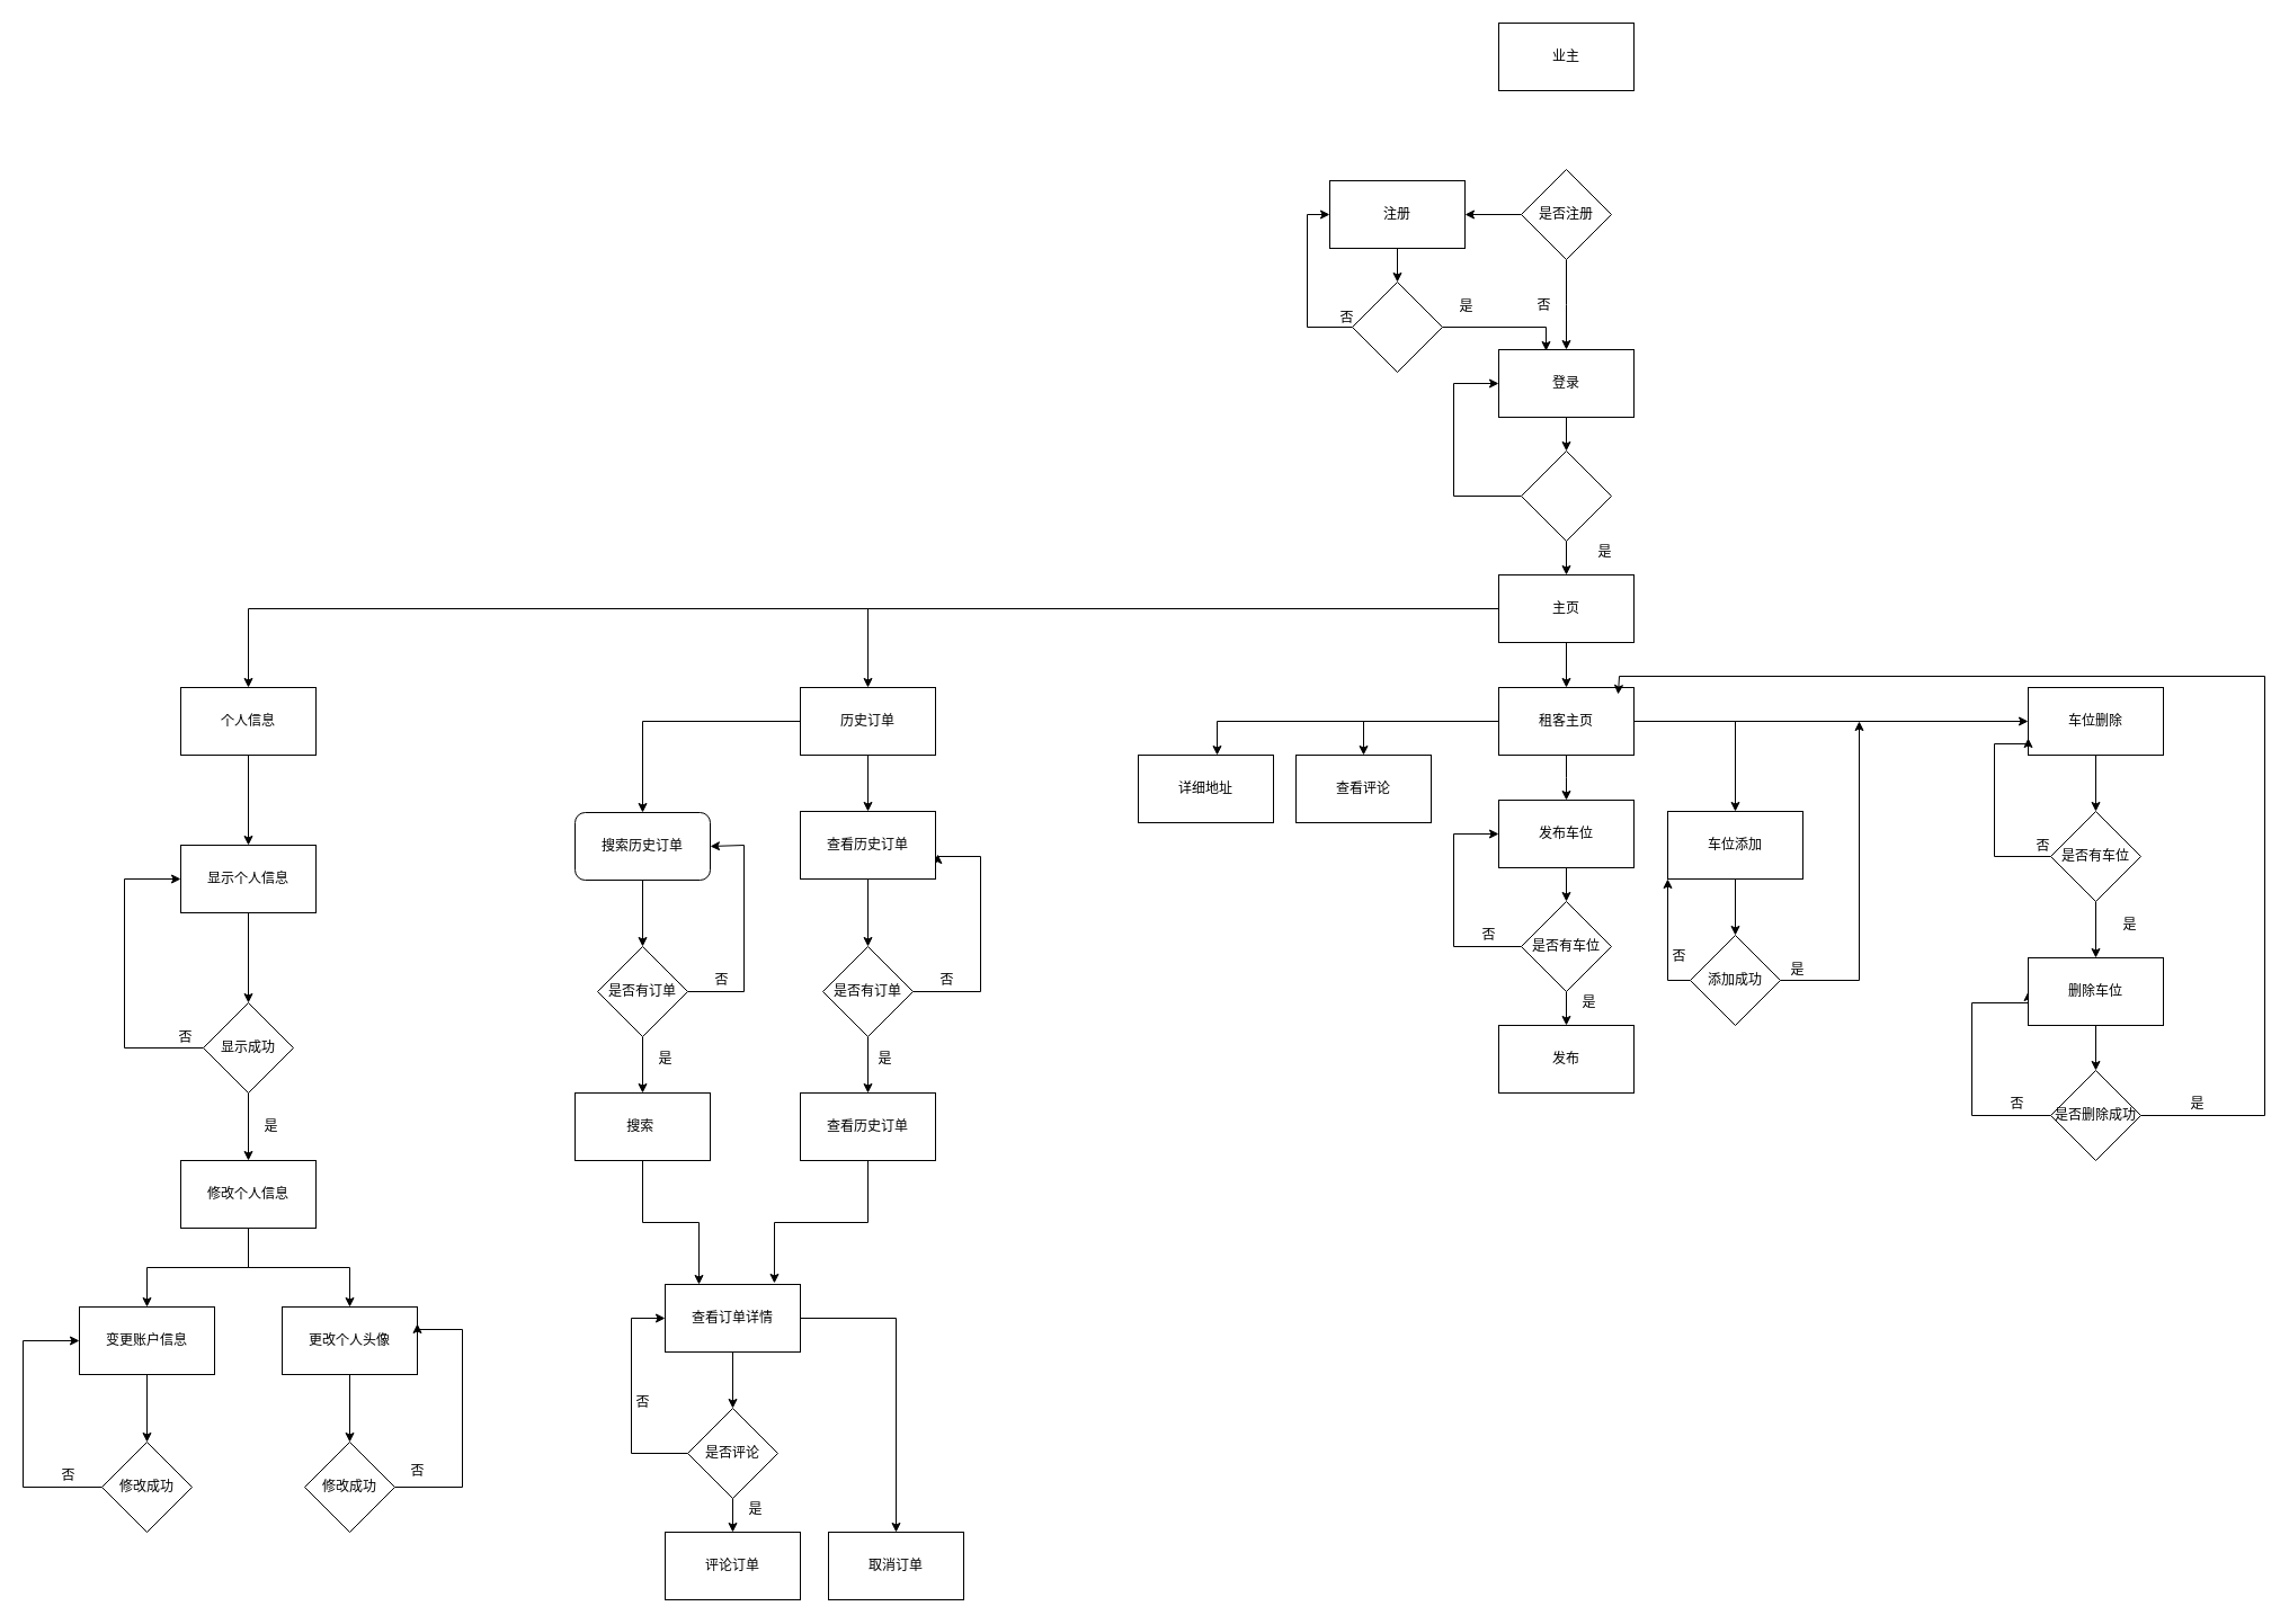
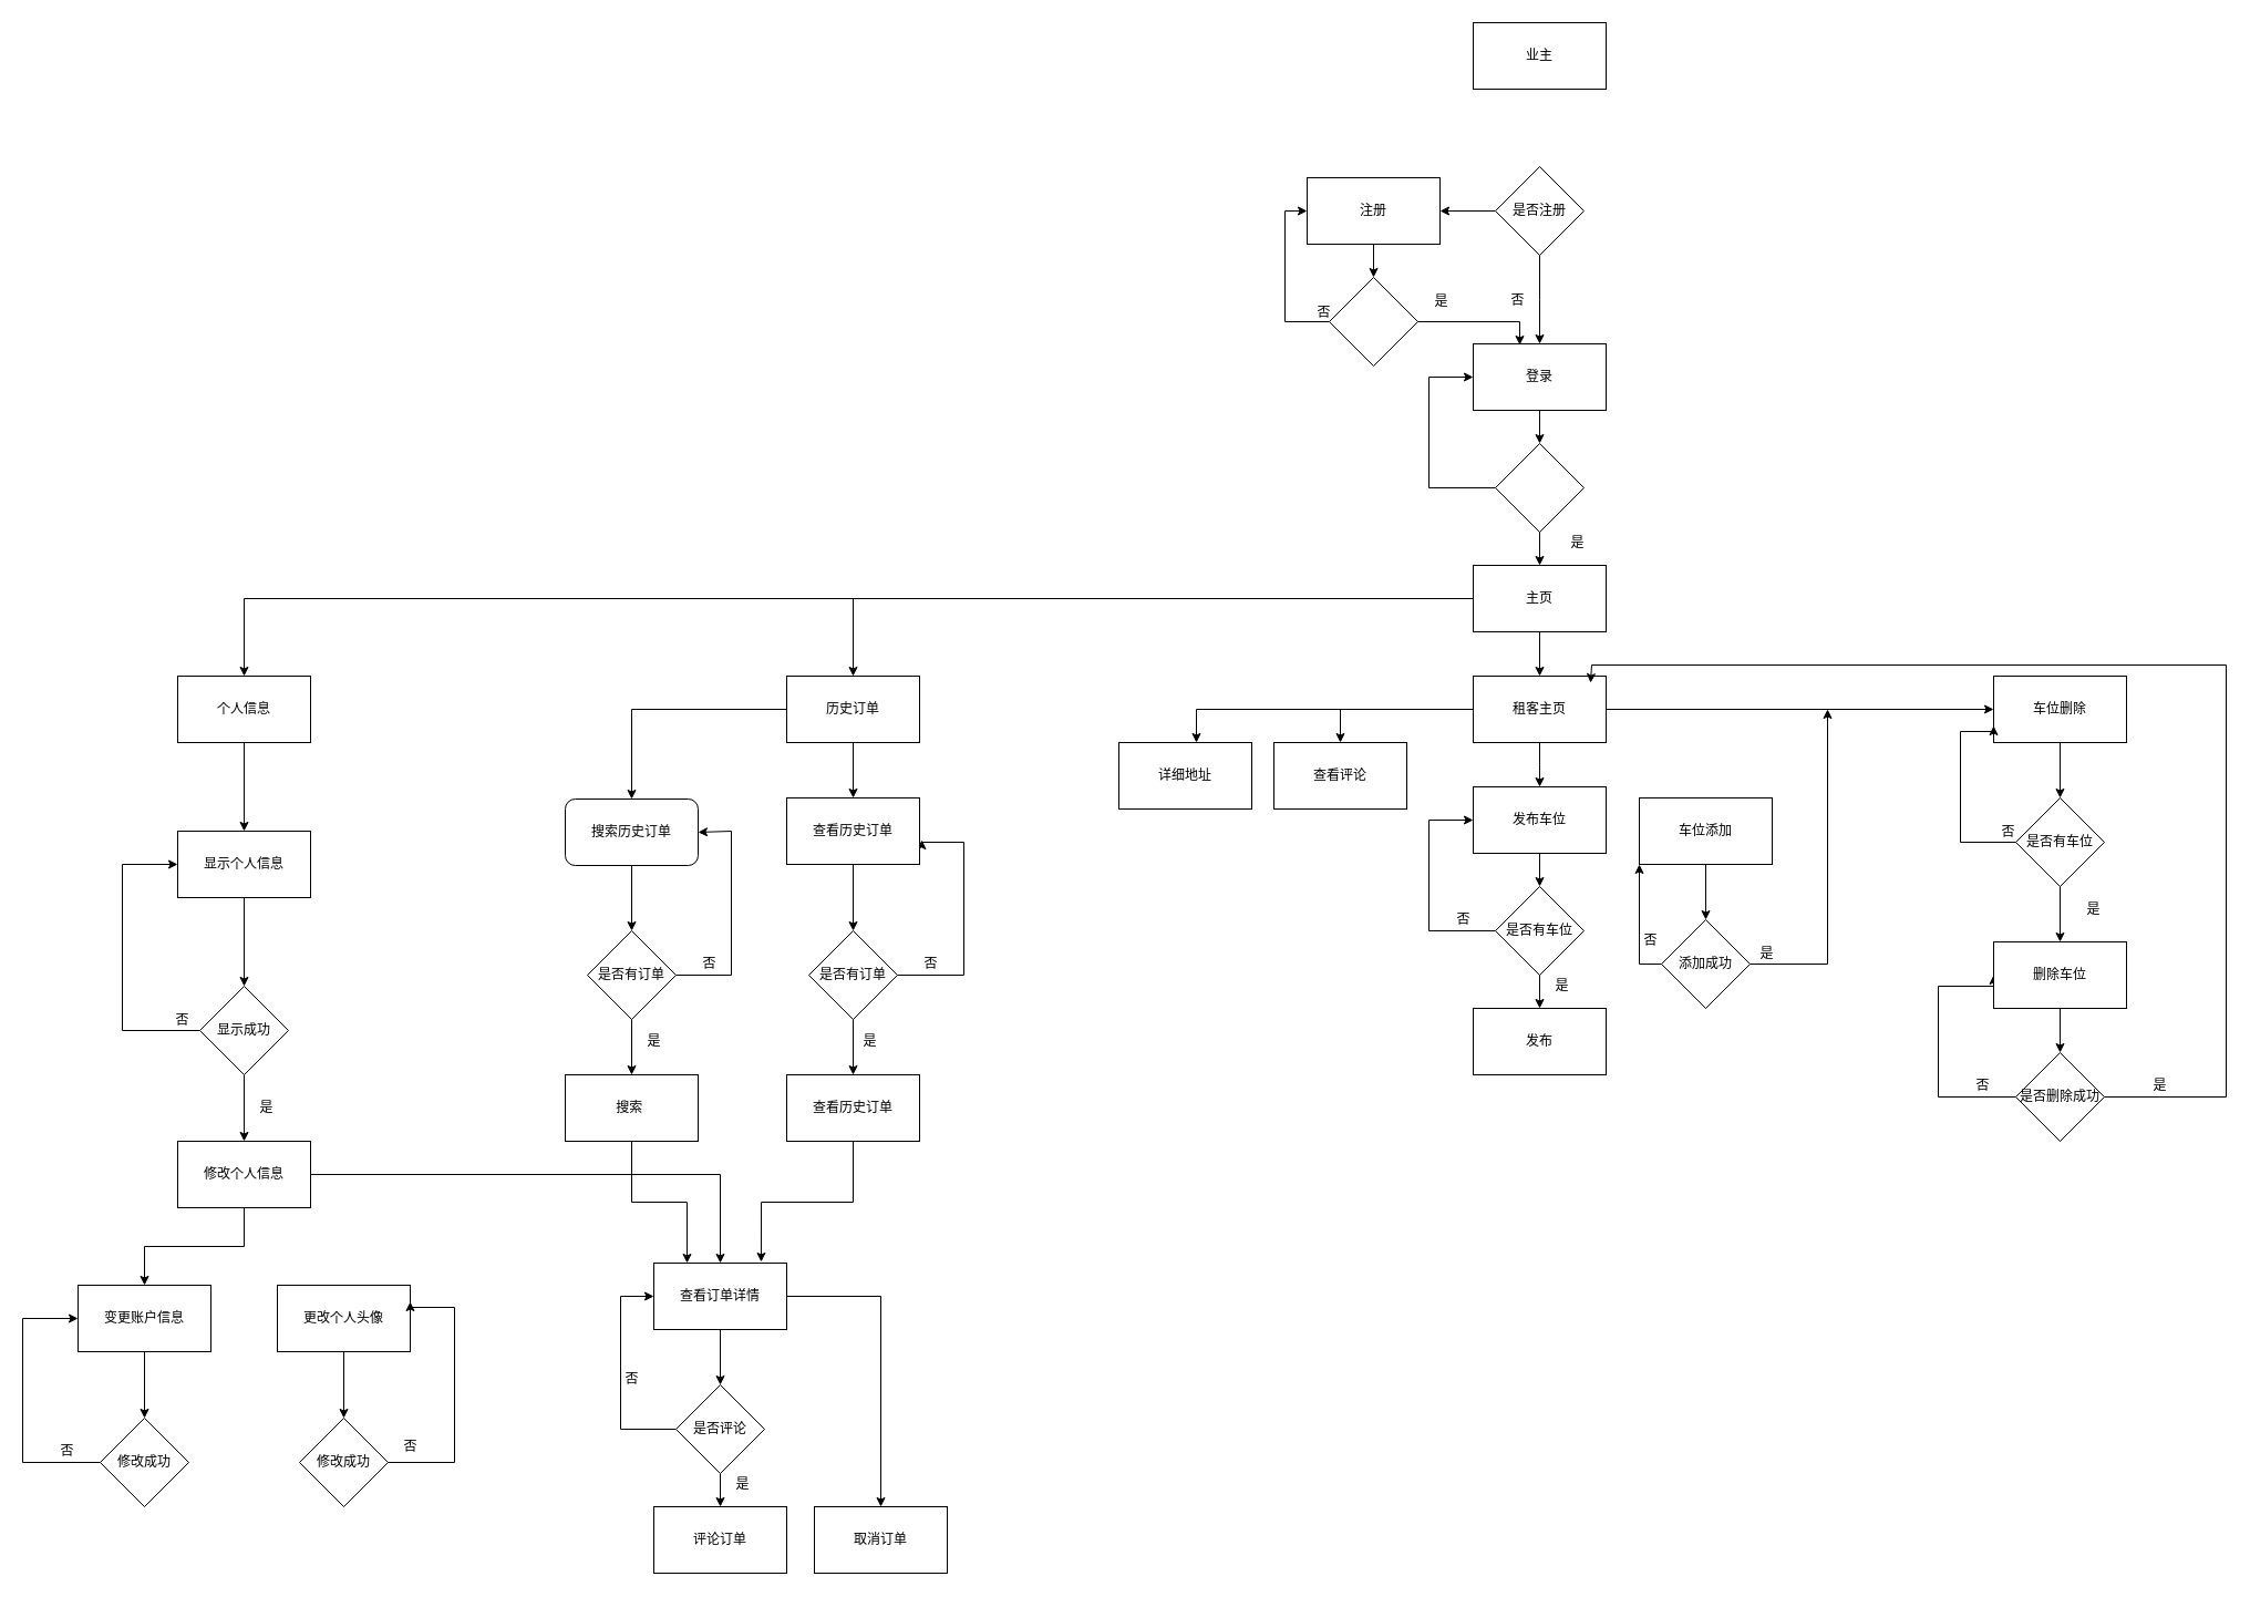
- <mxCell id="14" style="edgeStyle=orthogonalEdgeStyle;rounded=0;orthogonalLoop=1;jettySize=auto;html=1;entryX=0.5;entryY=0;entryDx=0;entryDy=0;" parent="1" source="18" target="21" edge="1"><mxGeometry relative="1" as="geometry" /></mxCell>
- <mxCell id="97" style="edgeStyle=orthogonalEdgeStyle;rounded=0;orthogonalLoop=1;jettySize=auto;html=1;entryX=0.5;entryY=0;entryDx=0;entryDy=0;" edge="1" parent="1" source="98" target="107"><mxGeometry relative="1" as="geometry" /></mxCell>
+ <mxCell id="97" style="edgeStyle=orthogonalEdgeStyle;rounded=0;orthogonalLoop=1;jettySize=auto;html=1;" edge="1" parent="1" source="98" target="84"><mxGeometry relative="1" as="geometry" /></mxCell>
